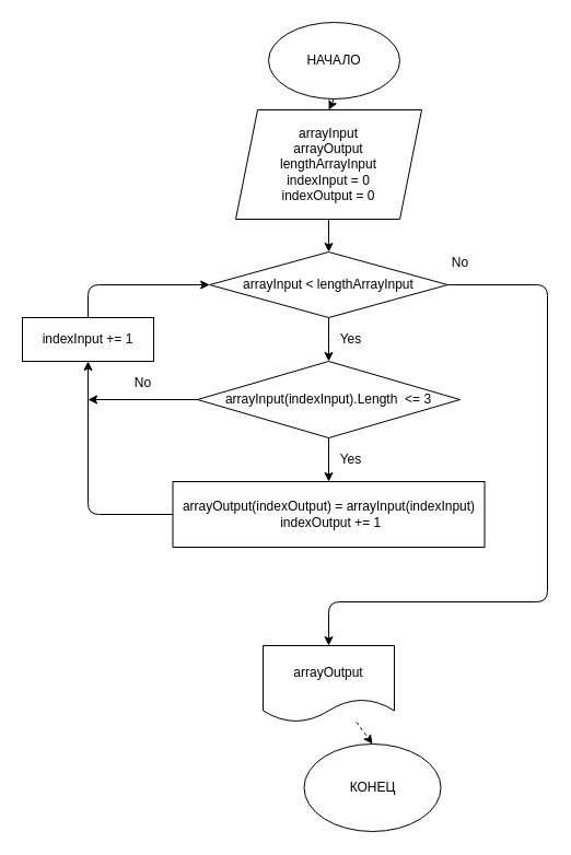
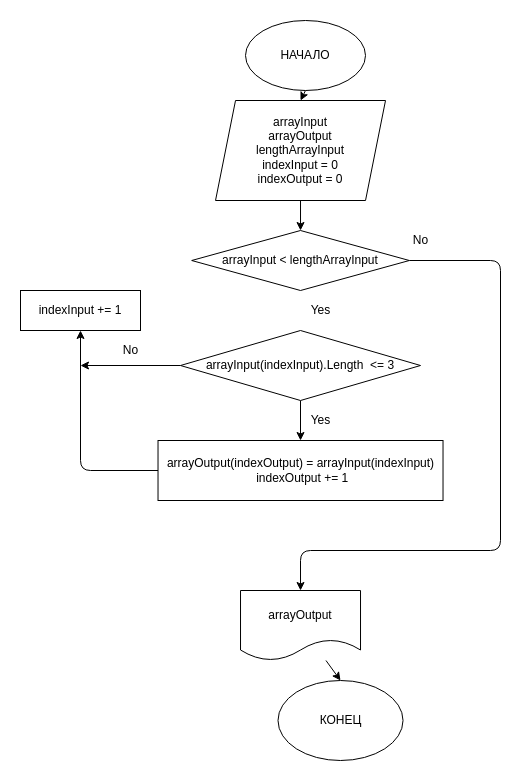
- <mxCell id="16" style="edgeStyle=none;html=1;entryX=0;entryY=0.5;entryDx=0;entryDy=0;" edge="1" parent="1" source="17" target="8"><mxGeometry relative="1" as="geometry"><Array as="points"><mxPoint x="80" y="260" /></Array></mxGeometry></mxCell>
- <mxCell id="6" style="edgeStyle=none;html=1;exitX=0.5;exitY=1;exitDx=0;exitDy=0;entryX=0.5;entryY=0;entryDx=0;entryDy=0;" edge="1" parent="1" source="8" target="11"><mxGeometry relative="1" as="geometry" /></mxCell>
- <mxCell id="19" style="edgeStyle=none;html=1;entryX=0.5;entryY=0;entryDx=0;entryDy=0;dashed=1;" edge="1" parent="1" source="20" target="21"><mxGeometry relative="1" as="geometry" /></mxCell>
+ <mxCell id="19" style="edgeStyle=none;html=1;entryX=0.5;entryY=0;entryDx=0;entryDy=0;" edge="1" parent="1" source="20" target="21"><mxGeometry relative="1" as="geometry" /></mxCell>
